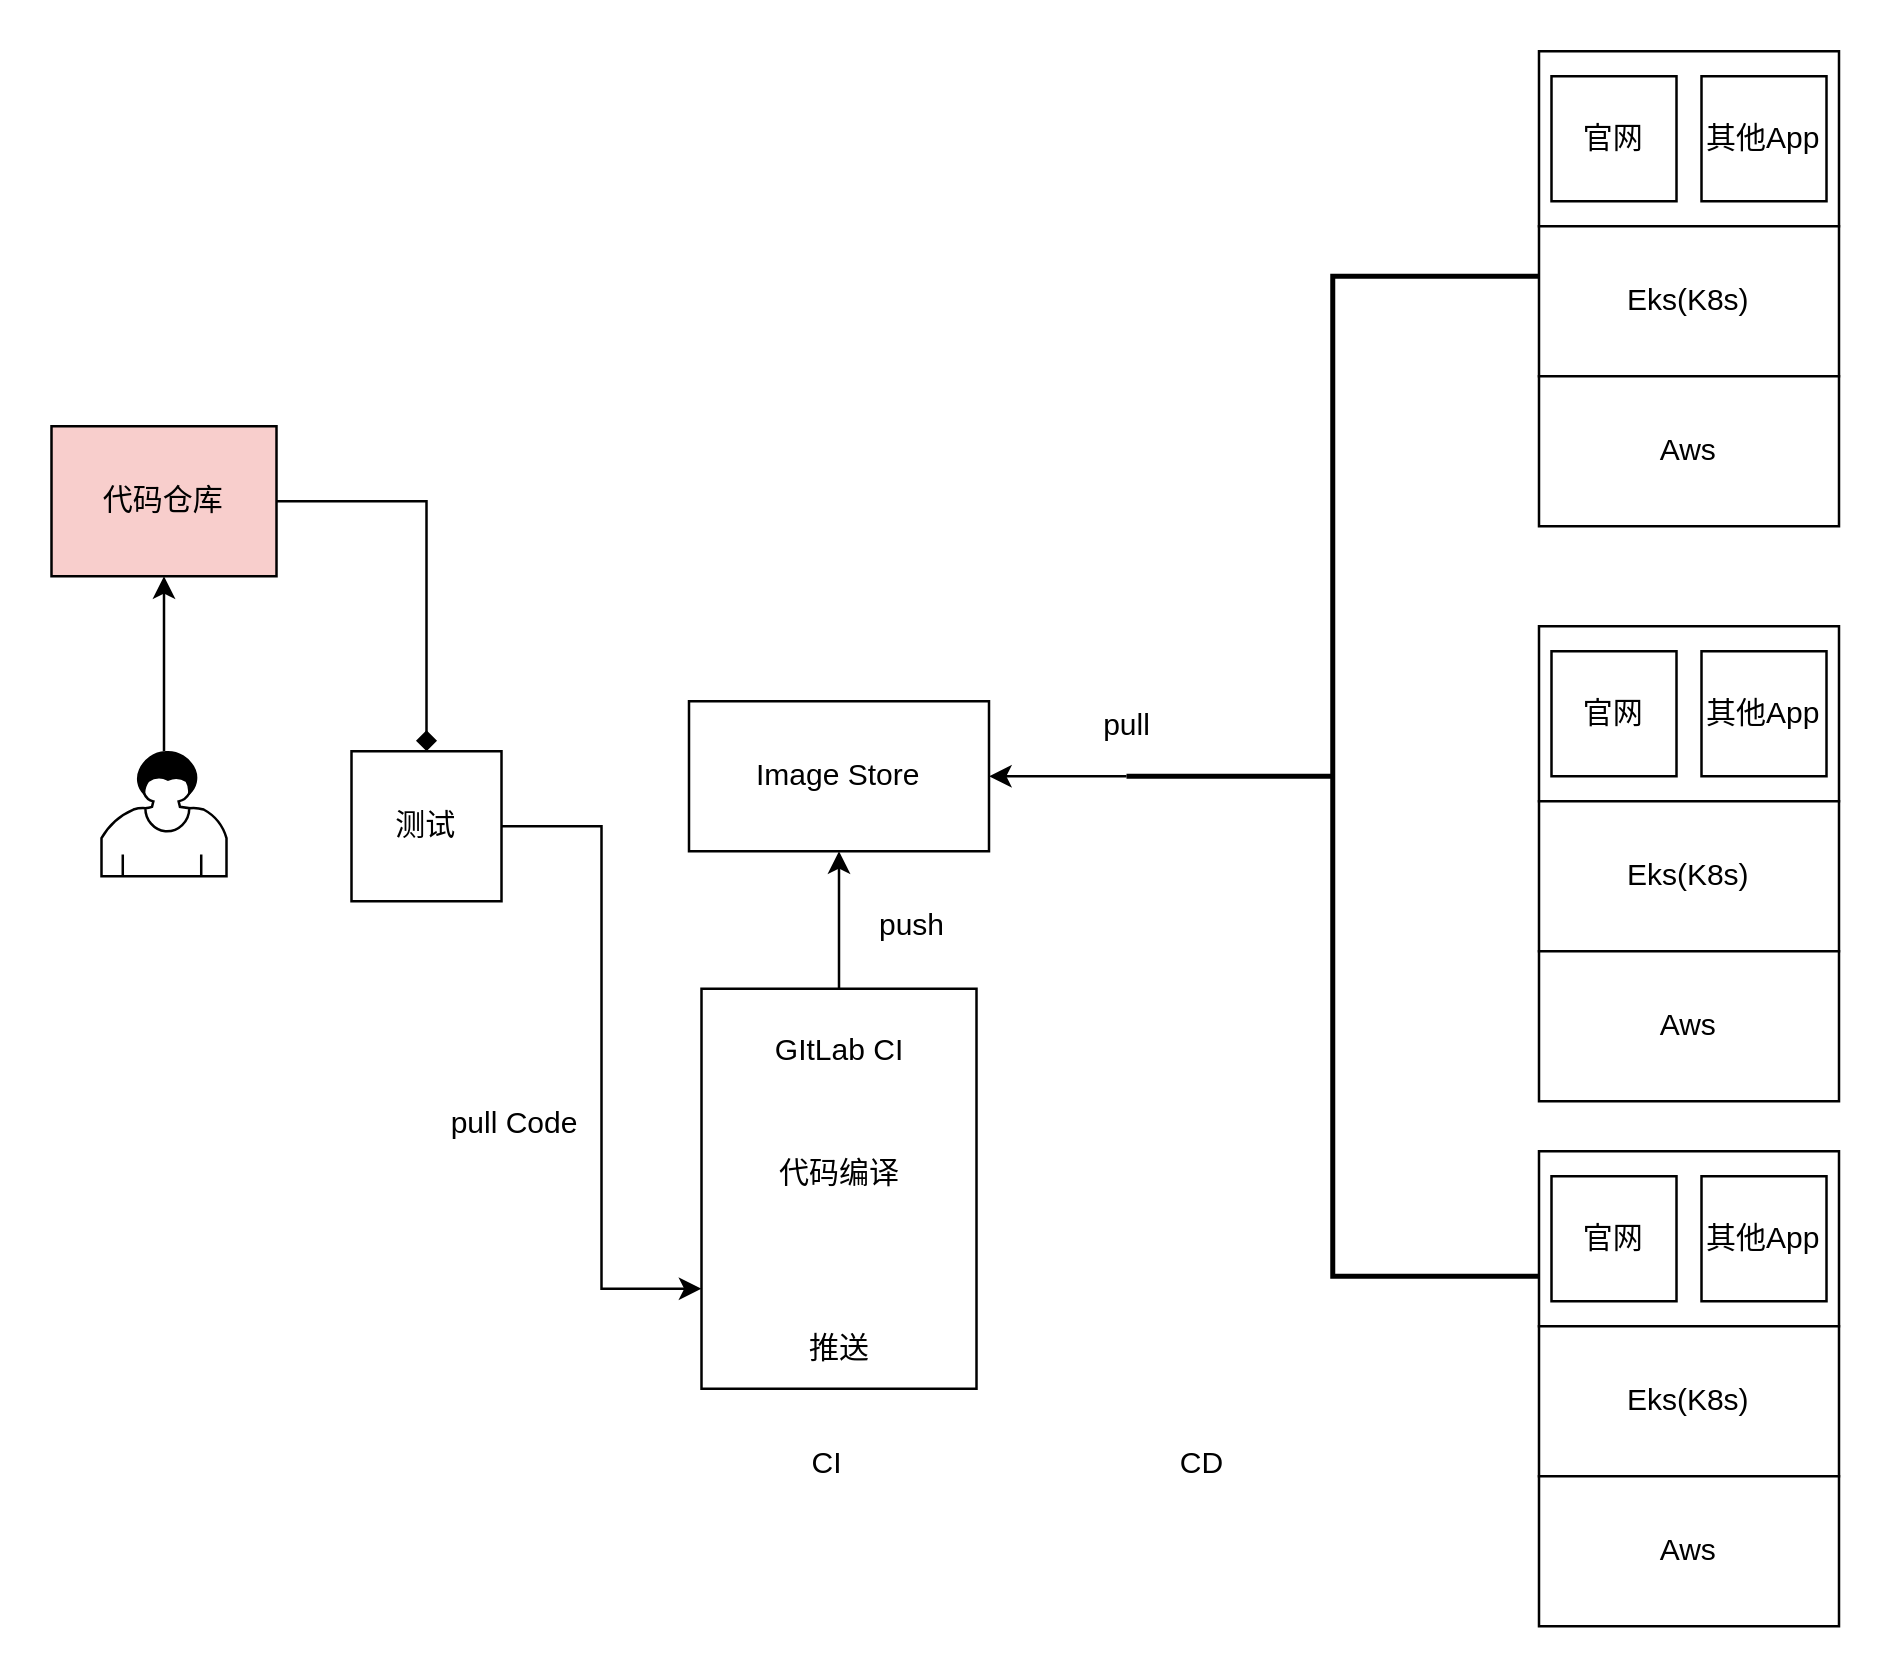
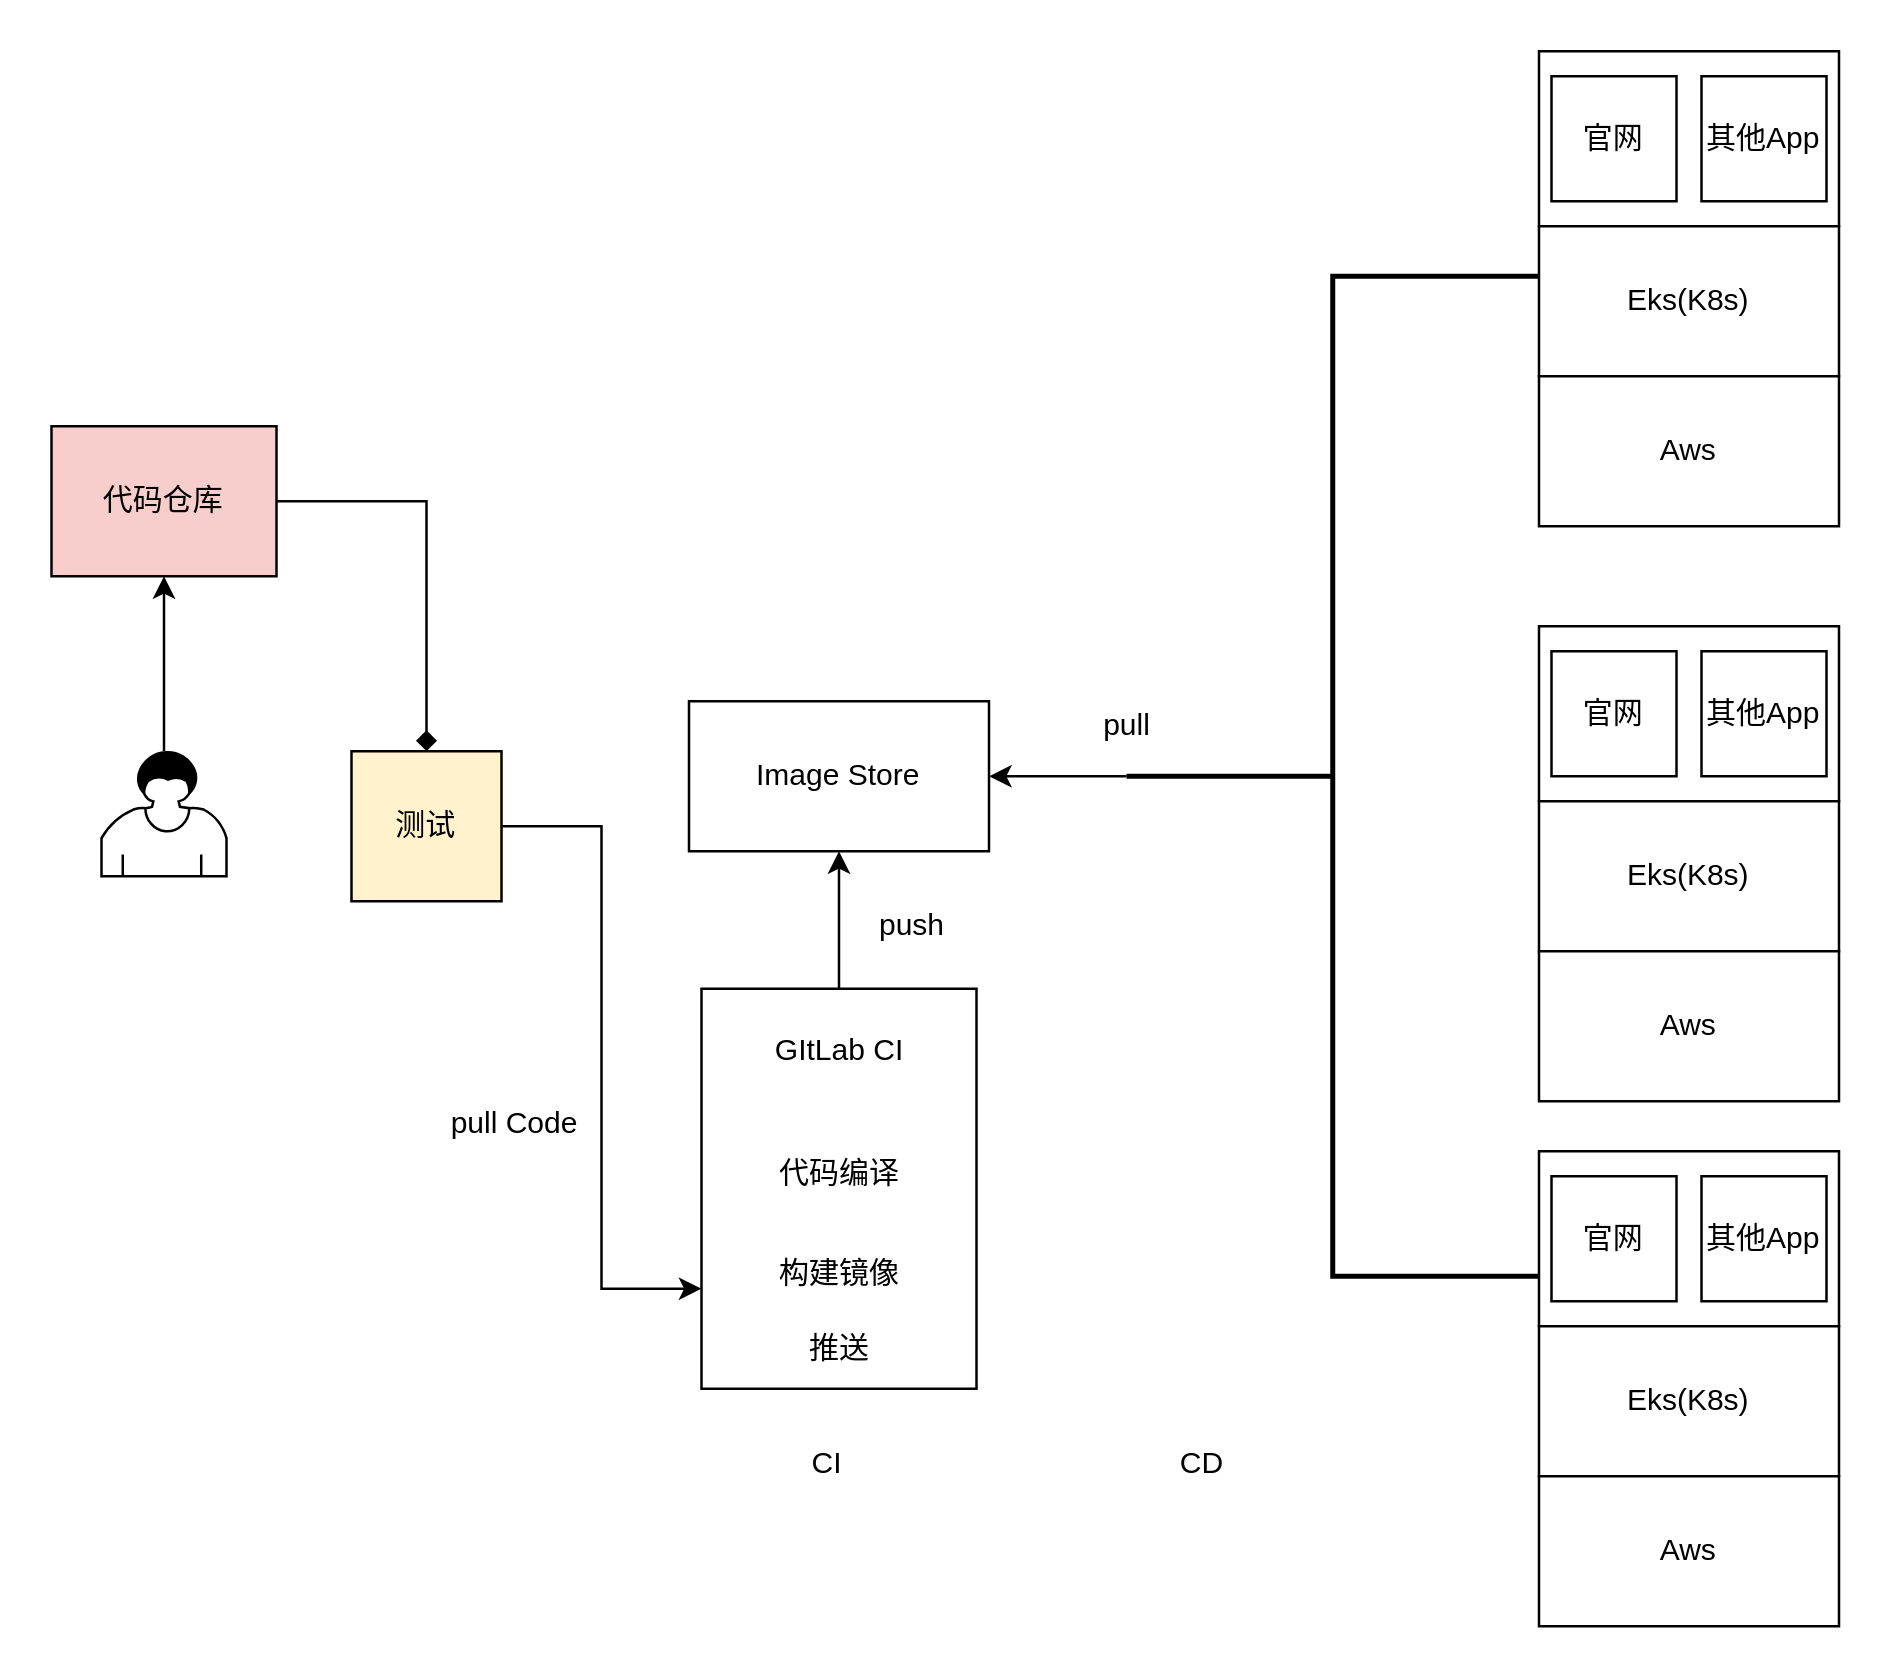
- <mxCell id="26" value="测试" style="rounded=0;whiteSpace=wrap;html=1;" vertex="1" parent="1"><mxGeometry x="140" y="300" width="60" height="60" as="geometry" /></mxCell>
+ <mxCell id="26" value="测试" style="rounded=0;whiteSpace=wrap;html=1;fillColor=#fff2cc;" vertex="1" parent="1"><mxGeometry x="140" y="300" width="60" height="60" as="geometry" /></mxCell>
+ <mxCell id="31" value="构建镜像" style="text;html=1;align=center;verticalAlign=middle;resizable=0;points=[];autosize=1;" vertex="1" parent="1"><mxGeometry x="305" y="499" width="60" height="20" as="geometry" /></mxCell>
